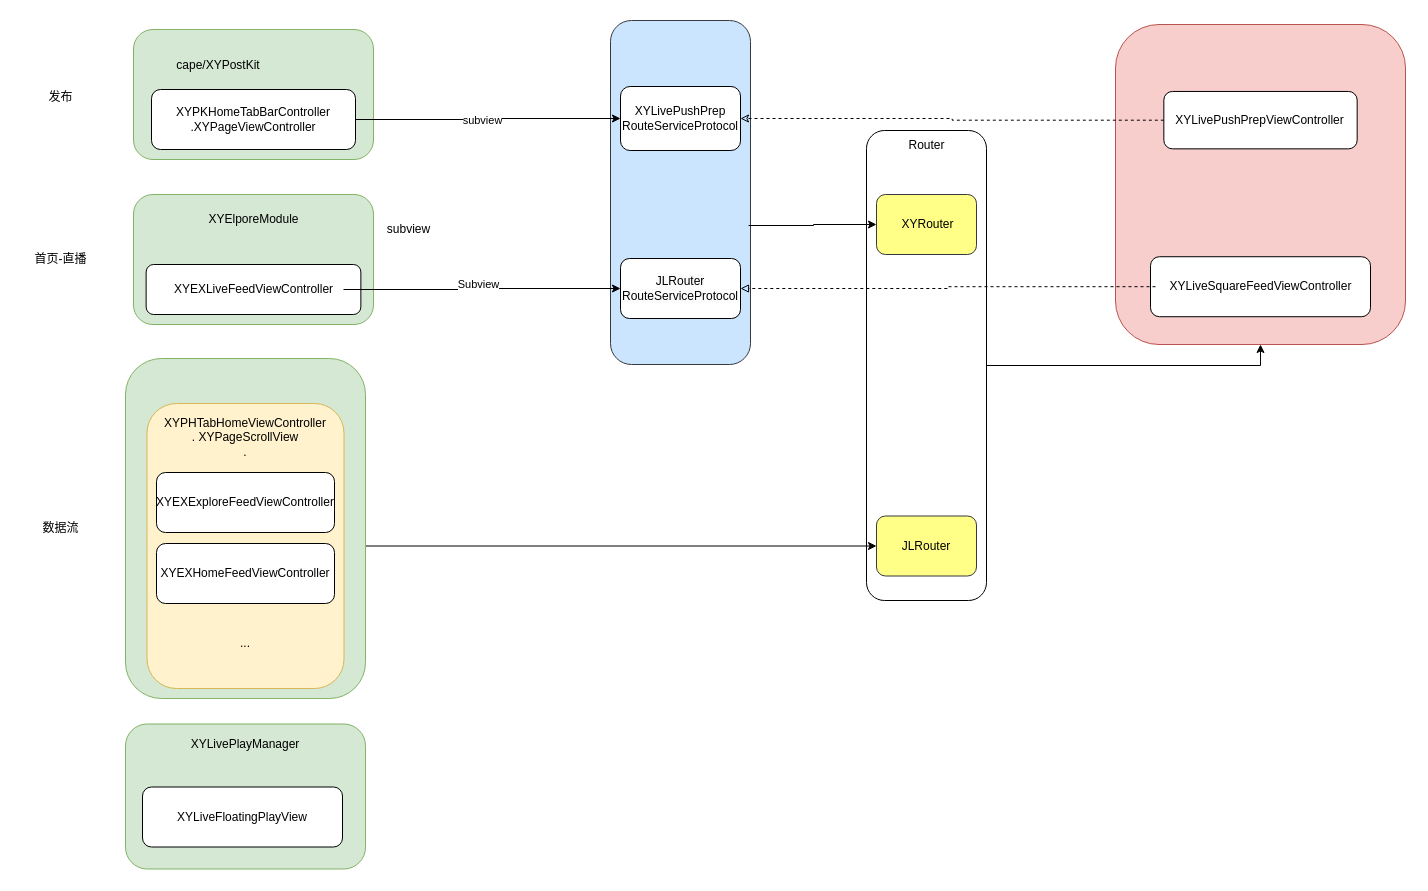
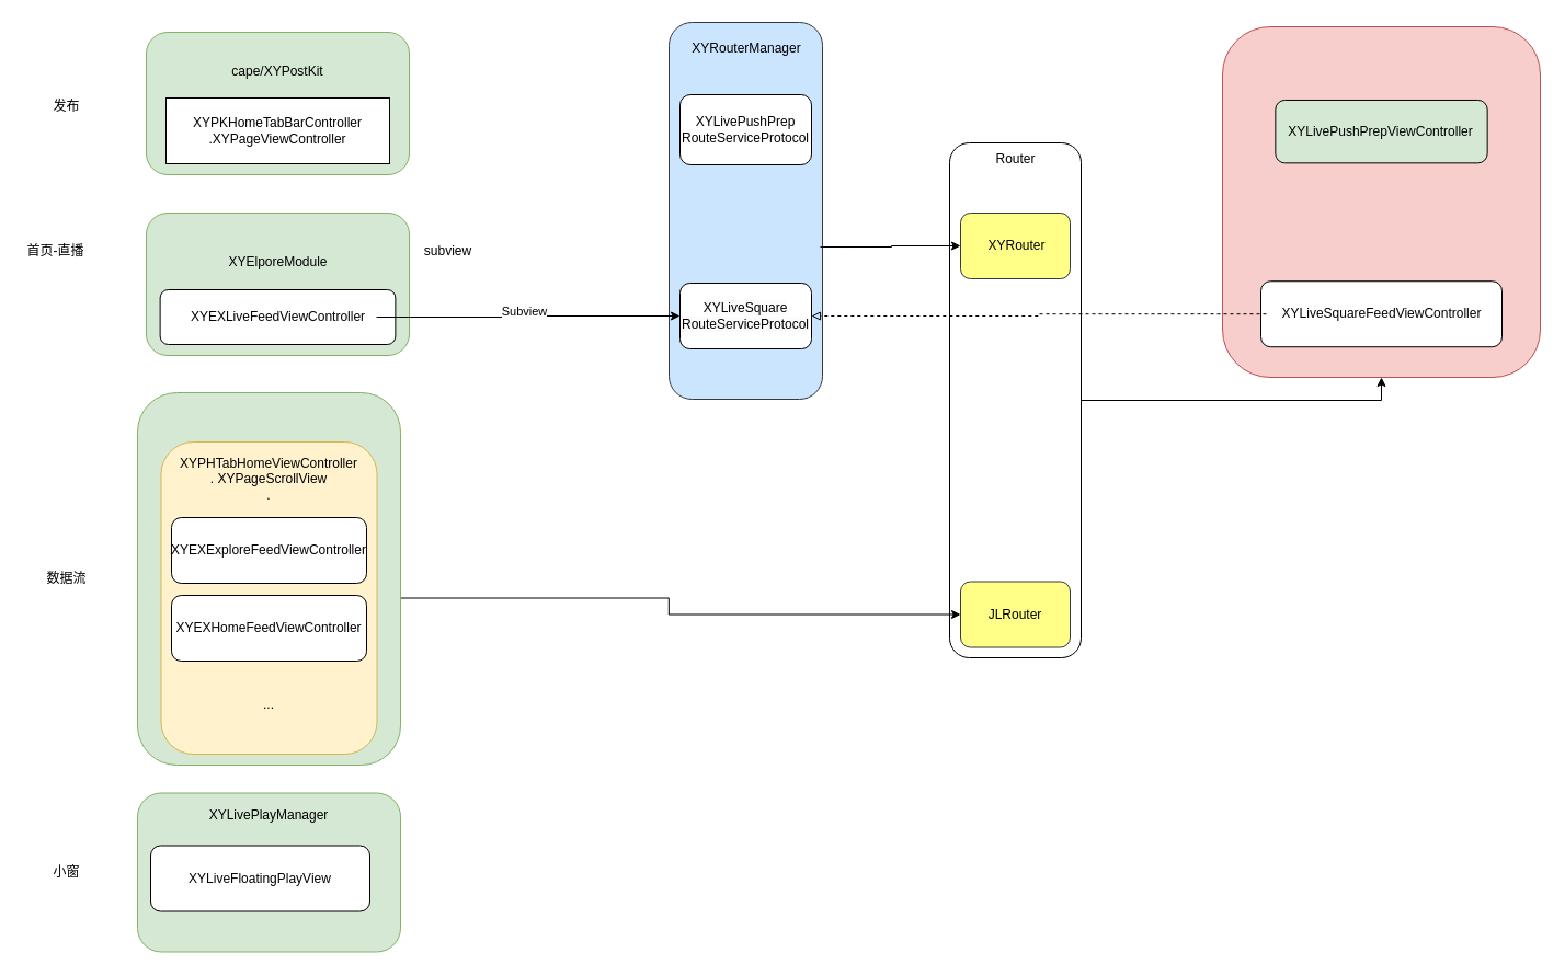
+ <mxCell id="4" value="XYRouterManager" style="text;html=1;strokeColor=none;fillColor=none;align=center;verticalAlign=middle;whiteSpace=wrap;rounded=0;" parent="1" vertex="1"><mxGeometry x="651" y="29" width="60" height="30" as="geometry" /></mxCell>
- <mxCell id="7" value="cape/XYPostKit" style="text;html=1;strokeColor=none;fillColor=none;align=center;verticalAlign=middle;whiteSpace=wrap;rounded=0;" parent="5" vertex="1"><mxGeometry x="49" y="21" width="72.0" height="30" as="geometry" /></mxCell>
+ <mxCell id="7" value="cape/XYPostKit" style="text;html=1;strokeColor=none;fillColor=none;align=center;verticalAlign=middle;whiteSpace=wrap;rounded=0;" parent="5" vertex="1"><mxGeometry x="84" y="21" width="72.0" height="30" as="geometry" /></mxCell>
- <mxCell id="8" value="XYPKHomeTabBarController&lt;br&gt;.XYPageViewController" style="rounded=1;whiteSpace=wrap;html=1;" parent="5" vertex="1"><mxGeometry x="18.0" y="60" width="204.0" height="60" as="geometry" /></mxCell>
+ <mxCell id="8" value="XYPKHomeTabBarController&lt;br&gt;.XYPageViewController" style="whiteSpace=wrap;html=1;rounded=0;" parent="5" vertex="1"><mxGeometry x="18.0" y="60" width="204.0" height="60" as="geometry" /></mxCell>
- <mxCell id="9" style="edgeStyle=orthogonalEdgeStyle;rounded=0;orthogonalLoop=1;jettySize=auto;html=1;entryX=0;entryY=0.5;entryDx=0;entryDy=0;fontFamily=Helvetica;fontSize=12;fontColor=default;exitX=1;exitY=0.5;exitDx=0;exitDy=0;" parent="1" source="8" target="3" edge="1"><mxGeometry relative="1" as="geometry" /></mxCell>
- <mxCell id="10" value="subview" style="edgeLabel;html=1;align=center;verticalAlign=middle;resizable=0;points=[];" parent="9" vertex="1" connectable="0"><mxGeometry x="-0.06" relative="1" as="geometry"><mxPoint x="1" as="offset" /></mxGeometry></mxCell>
- <mxCell id="53" style="edgeStyle=orthogonalEdgeStyle;rounded=0;orthogonalLoop=1;jettySize=auto;html=1;dashed=1;endArrow=classic;endFill=0;" parent="1" source="27" target="3" edge="1"><mxGeometry relative="1" as="geometry" /></mxCell>
- <mxCell id="27" value="XYLivePushPrepViewController" style="rounded=1;whiteSpace=wrap;html=1;" parent="25" vertex="1"><mxGeometry x="48.333" y="66.957" width="193.333" height="57.391" as="geometry" /></mxCell>
+ <mxCell id="27" value="XYLivePushPrepViewController" style="rounded=1;whiteSpace=wrap;html=1;fillColor=#d5e8d4;" parent="25" vertex="1"><mxGeometry x="48.333" y="66.957" width="193.333" height="57.391" as="geometry" /></mxCell>
- <mxCell id="19" value="XYElporeModule" style="text;html=1;align=center;verticalAlign=middle;resizable=0;points=[];autosize=1;strokeColor=none;fillColor=none;fontSize=12;fontFamily=Helvetica;fontColor=default;" parent="17" vertex="1"><mxGeometry x="65" y="10" width="110" height="30" as="geometry" /></mxCell>
+ <mxCell id="19" value="XYElporeModule" style="text;html=1;align=center;verticalAlign=middle;resizable=0;points=[];autosize=1;strokeColor=none;fillColor=none;fontSize=12;fontFamily=Helvetica;fontColor=default;" parent="17" vertex="1"><mxGeometry x="65" y="30" width="110" height="30" as="geometry" /></mxCell>
- <mxCell id="12" value="首页-直播" style="text;html=1;align=center;verticalAlign=middle;resizable=0;points=[];autosize=1;strokeColor=none;fillColor=none;fontSize=12;fontFamily=Helvetica;fontColor=default;" parent="1" vertex="1"><mxGeometry x="20" y="244" width="80" height="30" as="geometry" /></mxCell>
+ <mxCell id="12" value="首页-直播" style="text;html=1;align=center;verticalAlign=middle;resizable=0;points=[];autosize=1;strokeColor=none;fillColor=none;fontSize=12;fontFamily=Helvetica;fontColor=default;" parent="1" vertex="1"><mxGeometry x="10" y="214" width="80" height="30" as="geometry" /></mxCell>
- <mxCell id="33" value="&lt;meta charset=&quot;utf-8&quot;&gt;&lt;span style=&quot;color: rgb(0, 0, 0); font-family: Helvetica; font-size: 12px; font-style: normal; font-variant-ligatures: normal; font-variant-caps: normal; font-weight: 400; letter-spacing: normal; orphans: 2; text-align: center; text-indent: 0px; text-transform: none; widows: 2; word-spacing: 0px; -webkit-text-stroke-width: 0px; background-color: rgb(251, 251, 251); text-decoration-thickness: initial; text-decoration-style: initial; text-decoration-color: initial; float: none; display: inline !important;&quot;&gt;JLRouter&lt;/span&gt;&lt;br style=&quot;border-color: var(--border-color); color: rgb(0, 0, 0); font-family: Helvetica; font-size: 12px; font-style: normal; font-variant-ligatures: normal; font-variant-caps: normal; font-weight: 400; letter-spacing: normal; orphans: 2; text-align: center; text-indent: 0px; text-transform: none; widows: 2; word-spacing: 0px; -webkit-text-stroke-width: 0px; background-color: rgb(251, 251, 251); text-decoration-thickness: initial; text-decoration-style: initial; text-decoration-color: initial;&quot;&gt;&lt;span style=&quot;color: rgb(0, 0, 0); font-family: Helvetica; font-size: 12px; font-style: normal; font-variant-ligatures: normal; font-variant-caps: normal; font-weight: 400; letter-spacing: normal; orphans: 2; text-align: center; text-indent: 0px; text-transform: none; widows: 2; word-spacing: 0px; -webkit-text-stroke-width: 0px; background-color: rgb(251, 251, 251); text-decoration-thickness: initial; text-decoration-style: initial; text-decoration-color: initial; float: none; display: inline !important;&quot;&gt;RouteServiceProtocol&lt;/span&gt;" style="text;html=1;strokeColor=none;fillColor=none;align=center;verticalAlign=middle;whiteSpace=wrap;rounded=0;fontSize=12;fontFamily=Helvetica;fontColor=default;" parent="31" vertex="1"><mxGeometry x="30" y="15" width="60" height="30" as="geometry" /></mxCell>
+ <mxCell id="33" value="&lt;meta charset=&quot;utf-8&quot;&gt;&lt;span style=&quot;color: rgb(0, 0, 0); font-family: Helvetica; font-size: 12px; font-style: normal; font-variant-ligatures: normal; font-variant-caps: normal; font-weight: 400; letter-spacing: normal; orphans: 2; text-align: center; text-indent: 0px; text-transform: none; widows: 2; word-spacing: 0px; -webkit-text-stroke-width: 0px; background-color: rgb(251, 251, 251); text-decoration-thickness: initial; text-decoration-style: initial; text-decoration-color: initial; float: none; display: inline !important;&quot;&gt;XYLiveSquare&lt;/span&gt;&lt;br style=&quot;border-color: var(--border-color); color: rgb(0, 0, 0); font-family: Helvetica; font-size: 12px; font-style: normal; font-variant-ligatures: normal; font-variant-caps: normal; font-weight: 400; letter-spacing: normal; orphans: 2; text-align: center; text-indent: 0px; text-transform: none; widows: 2; word-spacing: 0px; -webkit-text-stroke-width: 0px; background-color: rgb(251, 251, 251); text-decoration-thickness: initial; text-decoration-style: initial; text-decoration-color: initial;&quot;&gt;&lt;span style=&quot;color: rgb(0, 0, 0); font-family: Helvetica; font-size: 12px; font-style: normal; font-variant-ligatures: normal; font-variant-caps: normal; font-weight: 400; letter-spacing: normal; orphans: 2; text-align: center; text-indent: 0px; text-transform: none; widows: 2; word-spacing: 0px; -webkit-text-stroke-width: 0px; background-color: rgb(251, 251, 251); text-decoration-thickness: initial; text-decoration-style: initial; text-decoration-color: initial; float: none; display: inline !important;&quot;&gt;RouteServiceProtocol&lt;/span&gt;" style="text;html=1;strokeColor=none;fillColor=none;align=center;verticalAlign=middle;whiteSpace=wrap;rounded=0;fontSize=12;fontFamily=Helvetica;fontColor=default;" parent="31" vertex="1"><mxGeometry x="30" y="15" width="60" height="30" as="geometry" /></mxCell>
- <mxCell id="55" value="JLRouter" style="rounded=1;whiteSpace=wrap;html=1;fillColor=#ffff88;strokeColor=#36393d;" parent="1" vertex="1"><mxGeometry x="876" y="515.5" width="100" height="60" as="geometry" /></mxCell>
+ <mxCell id="55" value="JLRouter" style="rounded=1;whiteSpace=wrap;html=1;fillColor=#ffff88;strokeColor=#36393d;" parent="1" vertex="1"><mxGeometry x="876" y="530.5" width="100" height="60" as="geometry" /></mxCell>
+ <mxCell id="14" value="小窗" style="text;html=1;align=center;verticalAlign=middle;resizable=0;points=[];autosize=1;strokeColor=none;fillColor=none;fontSize=12;fontFamily=Helvetica;fontColor=default;" parent="1" vertex="1"><mxGeometry x="35" y="781" width="50" height="30" as="geometry" /></mxCell>
- <mxCell id="52" value="XYLiveFloatingPlayView" style="rounded=1;whiteSpace=wrap;html=1;" parent="49" vertex="1"><mxGeometry x="17" y="63" width="200" height="60" as="geometry" /></mxCell>
+ <mxCell id="52" value="XYLiveFloatingPlayView" style="rounded=1;whiteSpace=wrap;html=1;" parent="49" vertex="1"><mxGeometry x="12" y="48" width="200" height="60" as="geometry" /></mxCell>
